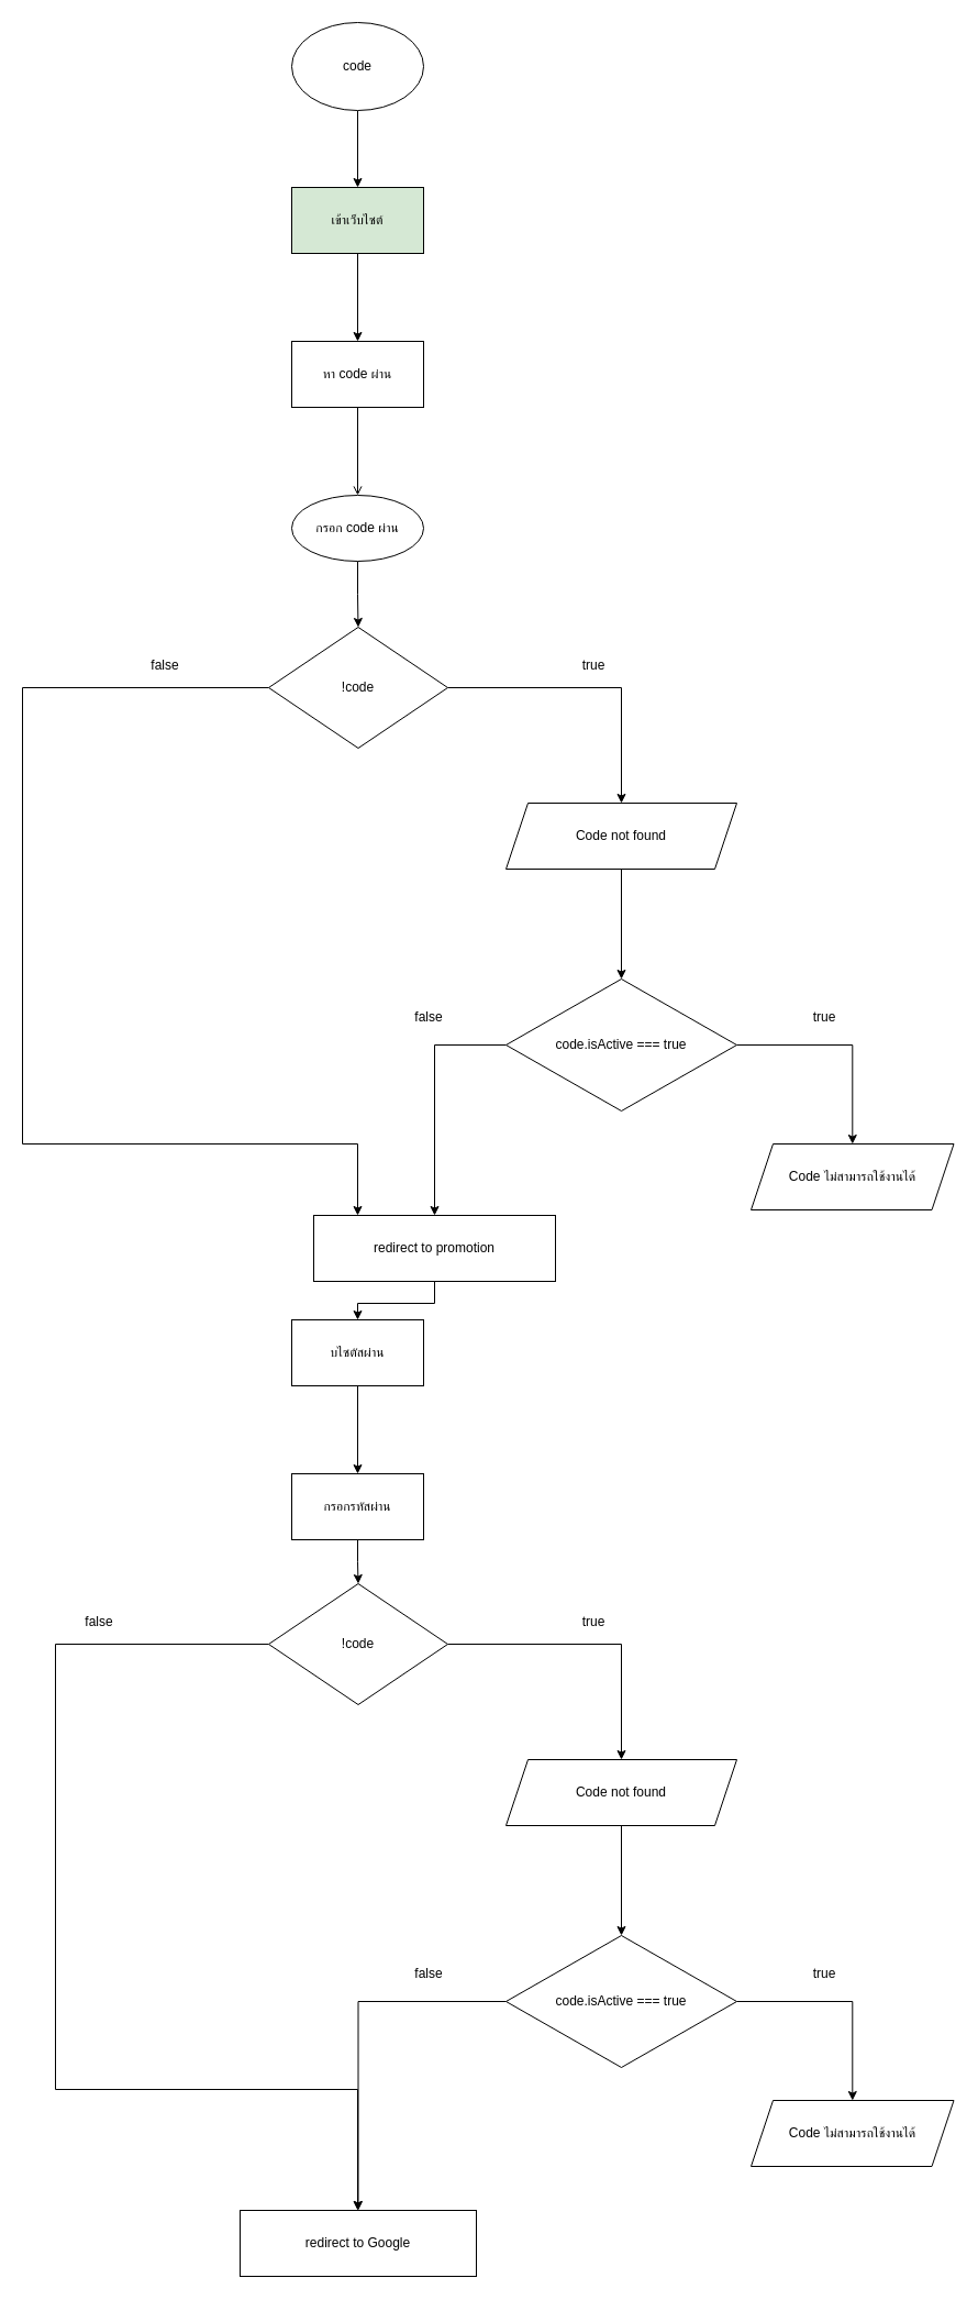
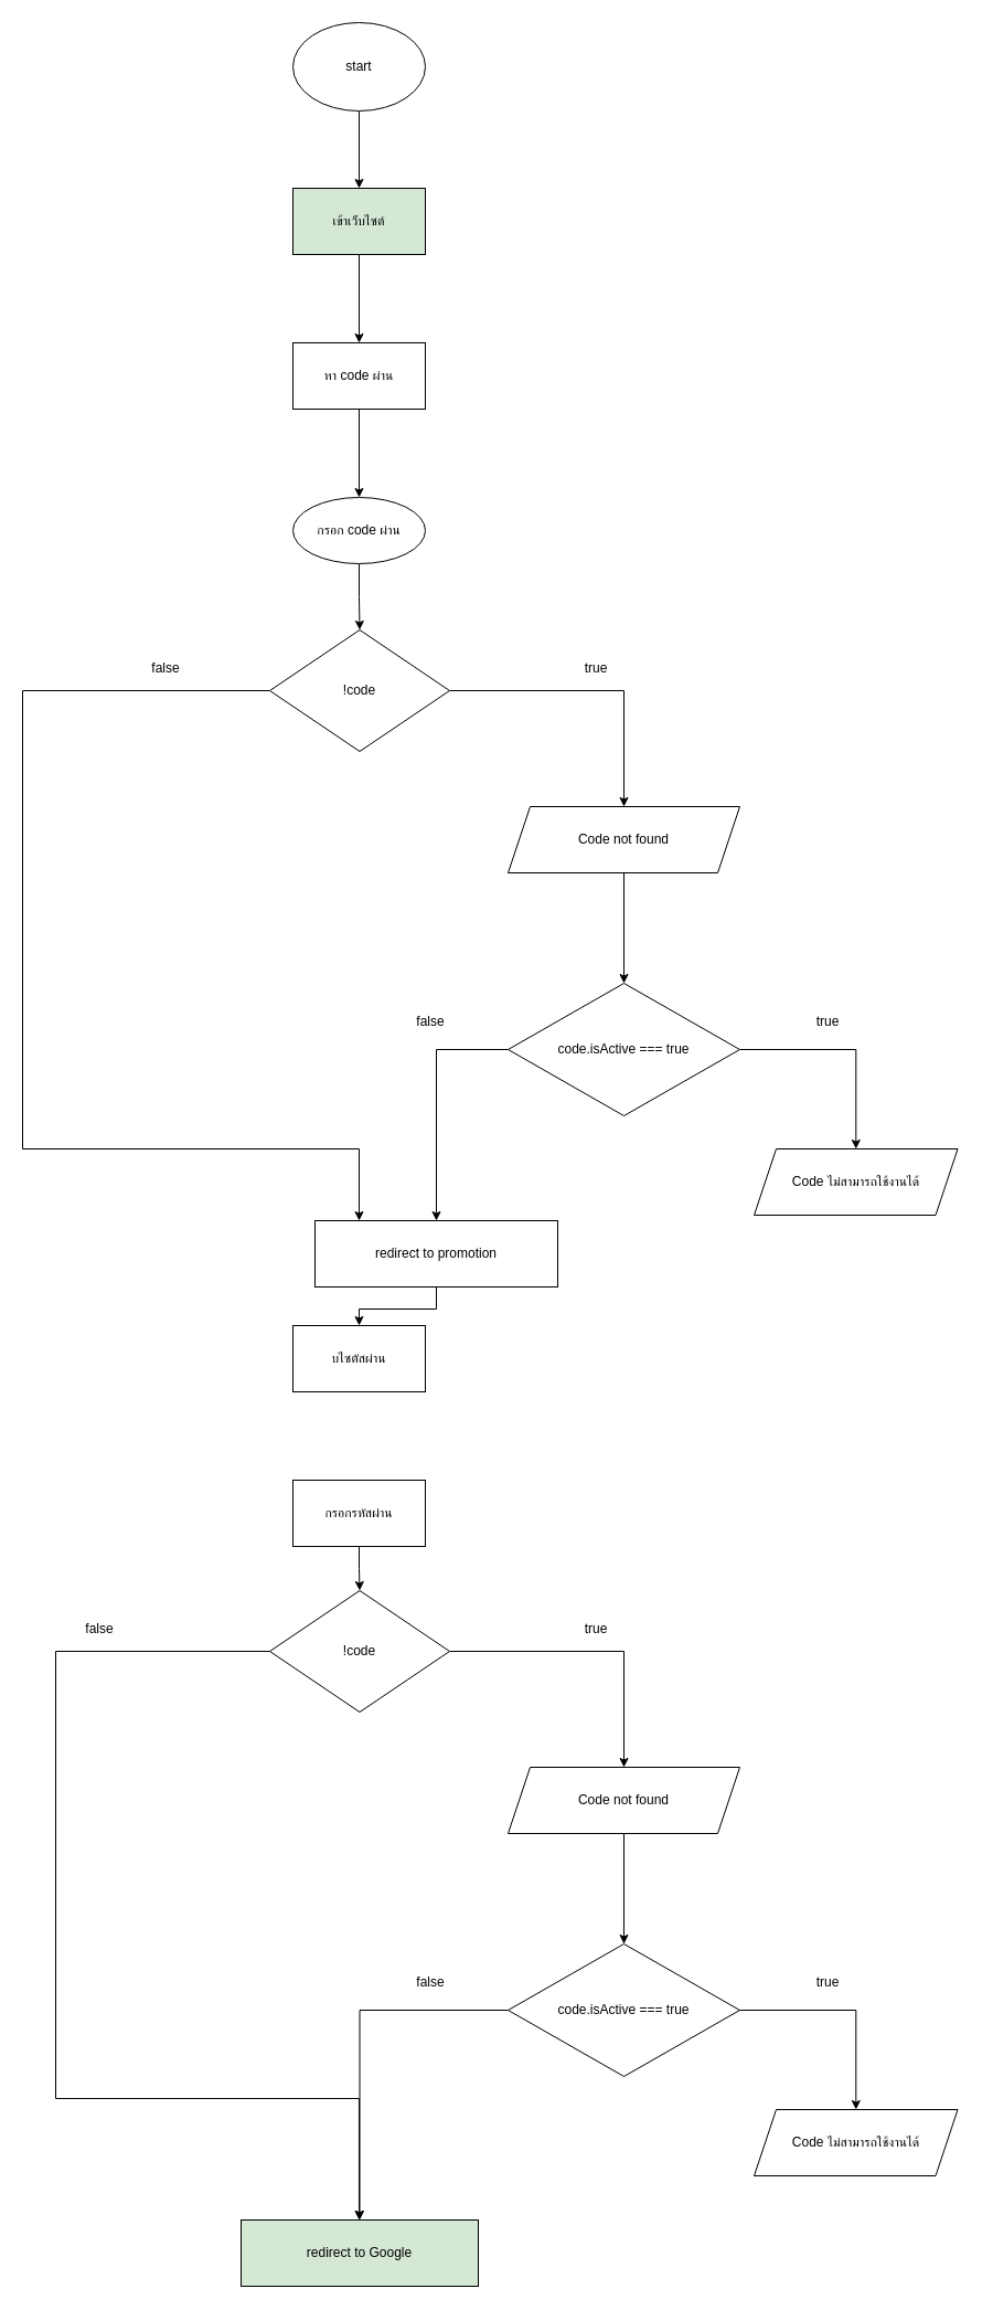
- <mxCell id="3" value="code" style="ellipse;whiteSpace=wrap;html=1;" vertex="1" parent="1"><mxGeometry x="265" y="20" width="120" height="80" as="geometry" /></mxCell>
+ <mxCell id="3" value="start" style="ellipse;whiteSpace=wrap;html=1;" vertex="1" parent="1"><mxGeometry x="265" y="20" width="120" height="80" as="geometry" /></mxCell>
- <mxCell id="6" value="" style="edgeStyle=orthogonalEdgeStyle;rounded=0;orthogonalLoop=1;jettySize=auto;html=1;endArrow=open;" edge="1" parent="1" source="7" target="9"><mxGeometry relative="1" as="geometry" /></mxCell>
+ <mxCell id="6" value="" style="edgeStyle=orthogonalEdgeStyle;rounded=0;orthogonalLoop=1;jettySize=auto;html=1;" edge="1" parent="1" source="7" target="9"><mxGeometry relative="1" as="geometry" /></mxCell>
- <mxCell id="12" value="" style="edgeStyle=orthogonalEdgeStyle;rounded=0;orthogonalLoop=1;jettySize=auto;html=1;" edge="1" parent="1" source="13" target="15"><mxGeometry relative="1" as="geometry" /></mxCell>
- <mxCell id="42" value="redirect to Google" style="whiteSpace=wrap;html=1;rounded=0;" vertex="1" parent="1"><mxGeometry x="218" y="2010" width="215" height="60" as="geometry" /></mxCell>
+ <mxCell id="42" value="redirect to Google" style="whiteSpace=wrap;html=1;rounded=0;fillColor=#d5e8d4;" vertex="1" parent="1"><mxGeometry x="218" y="2010" width="215" height="60" as="geometry" /></mxCell>
